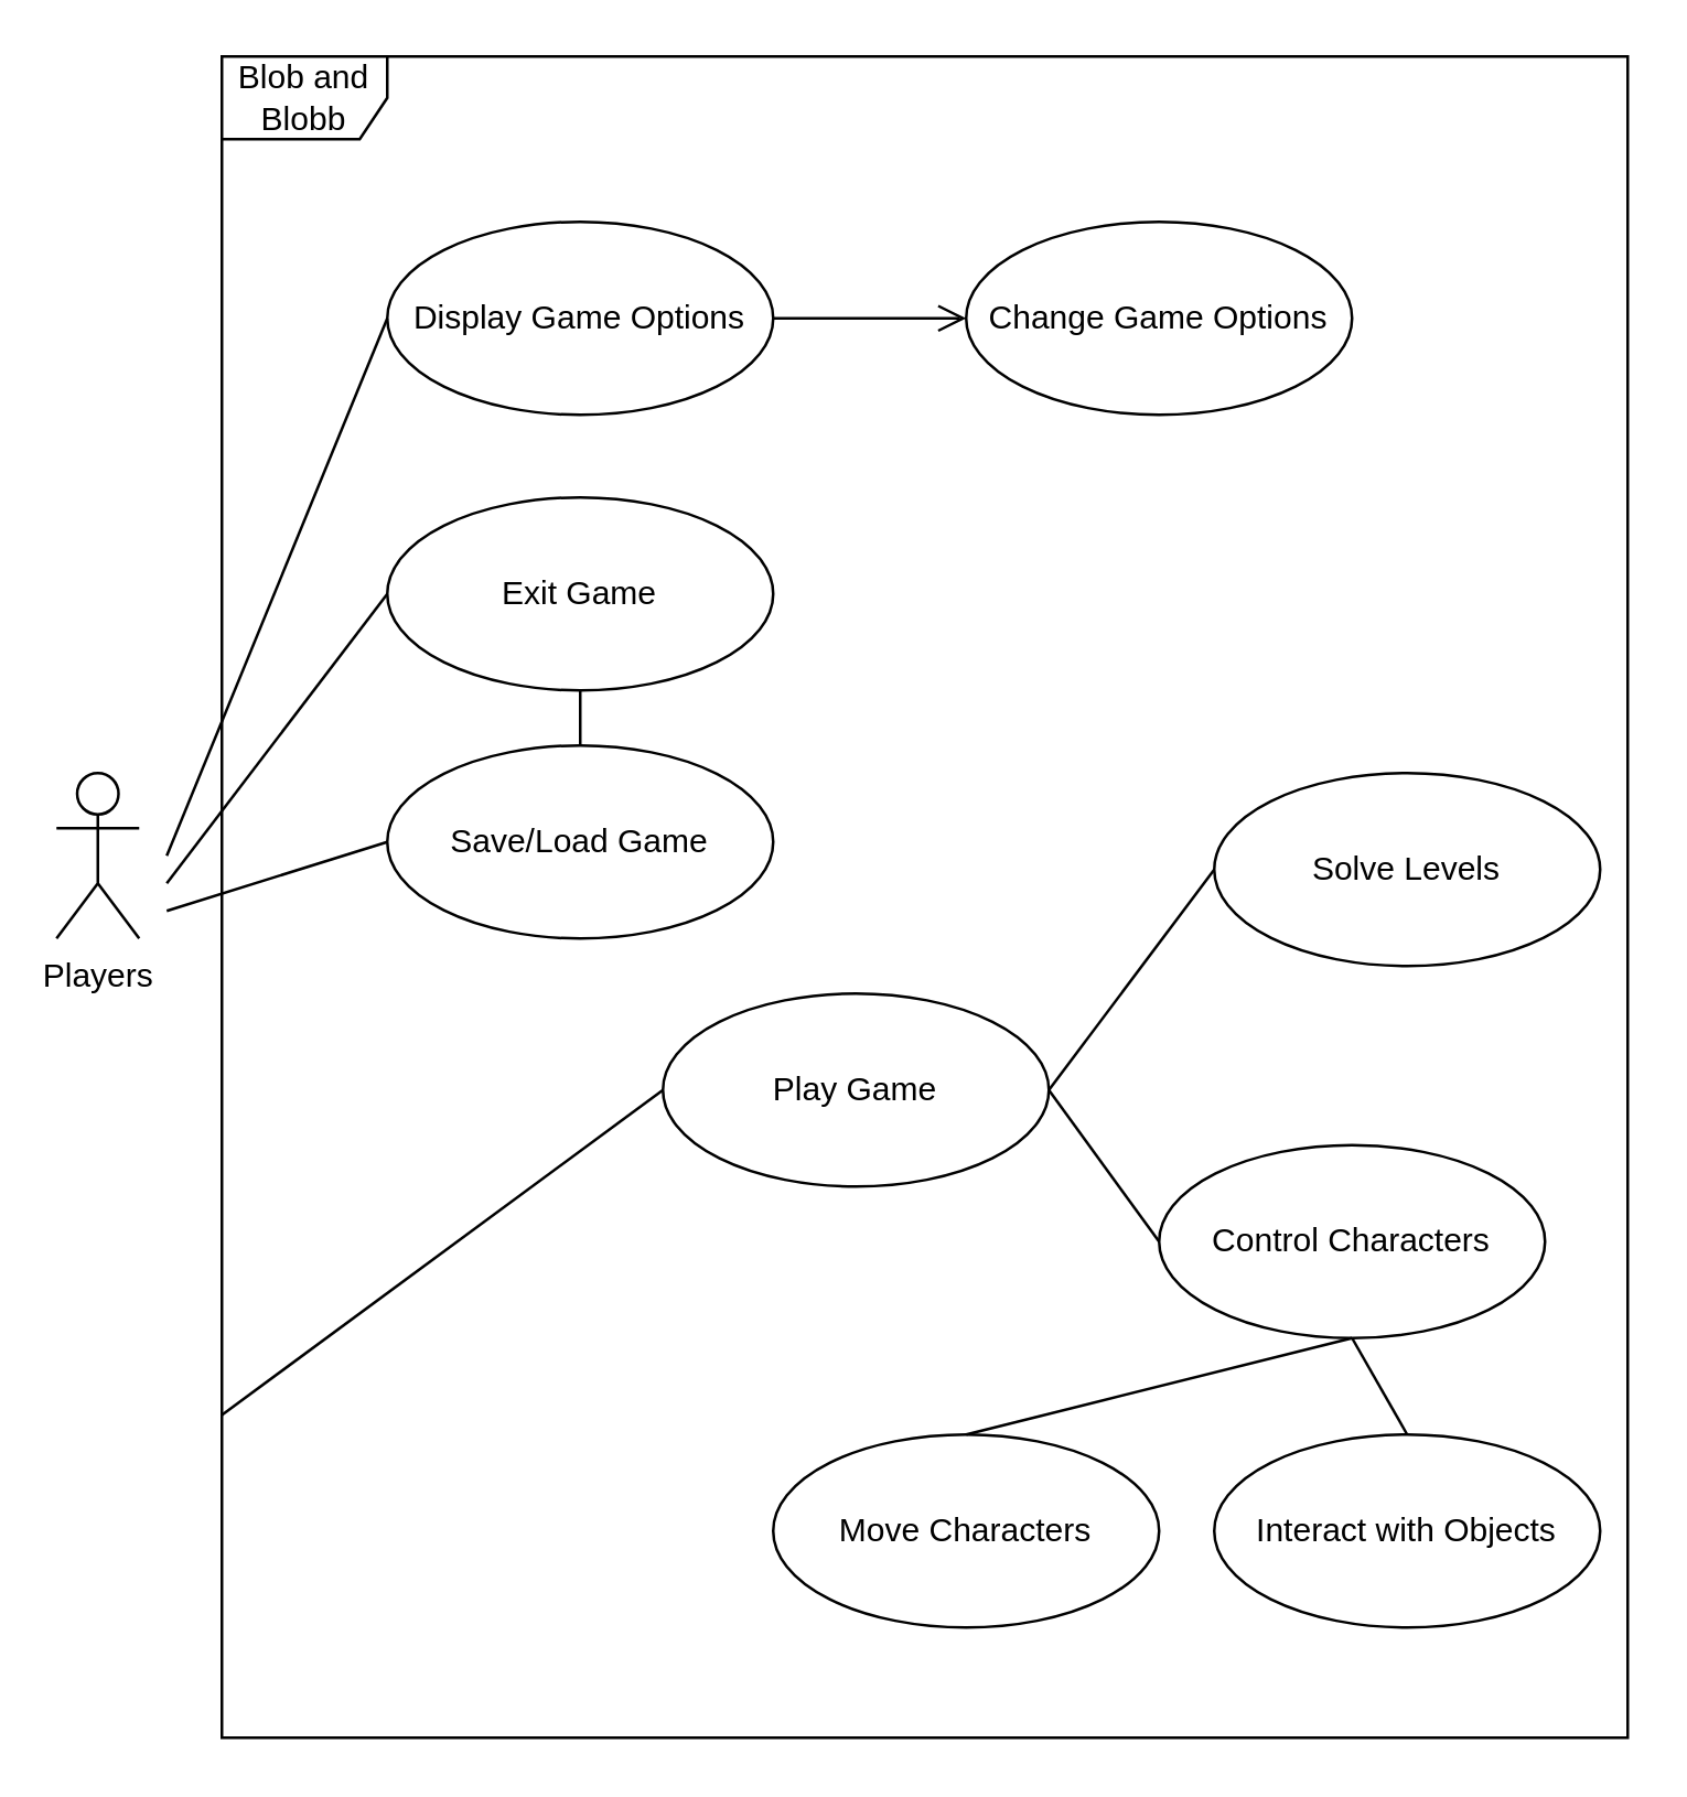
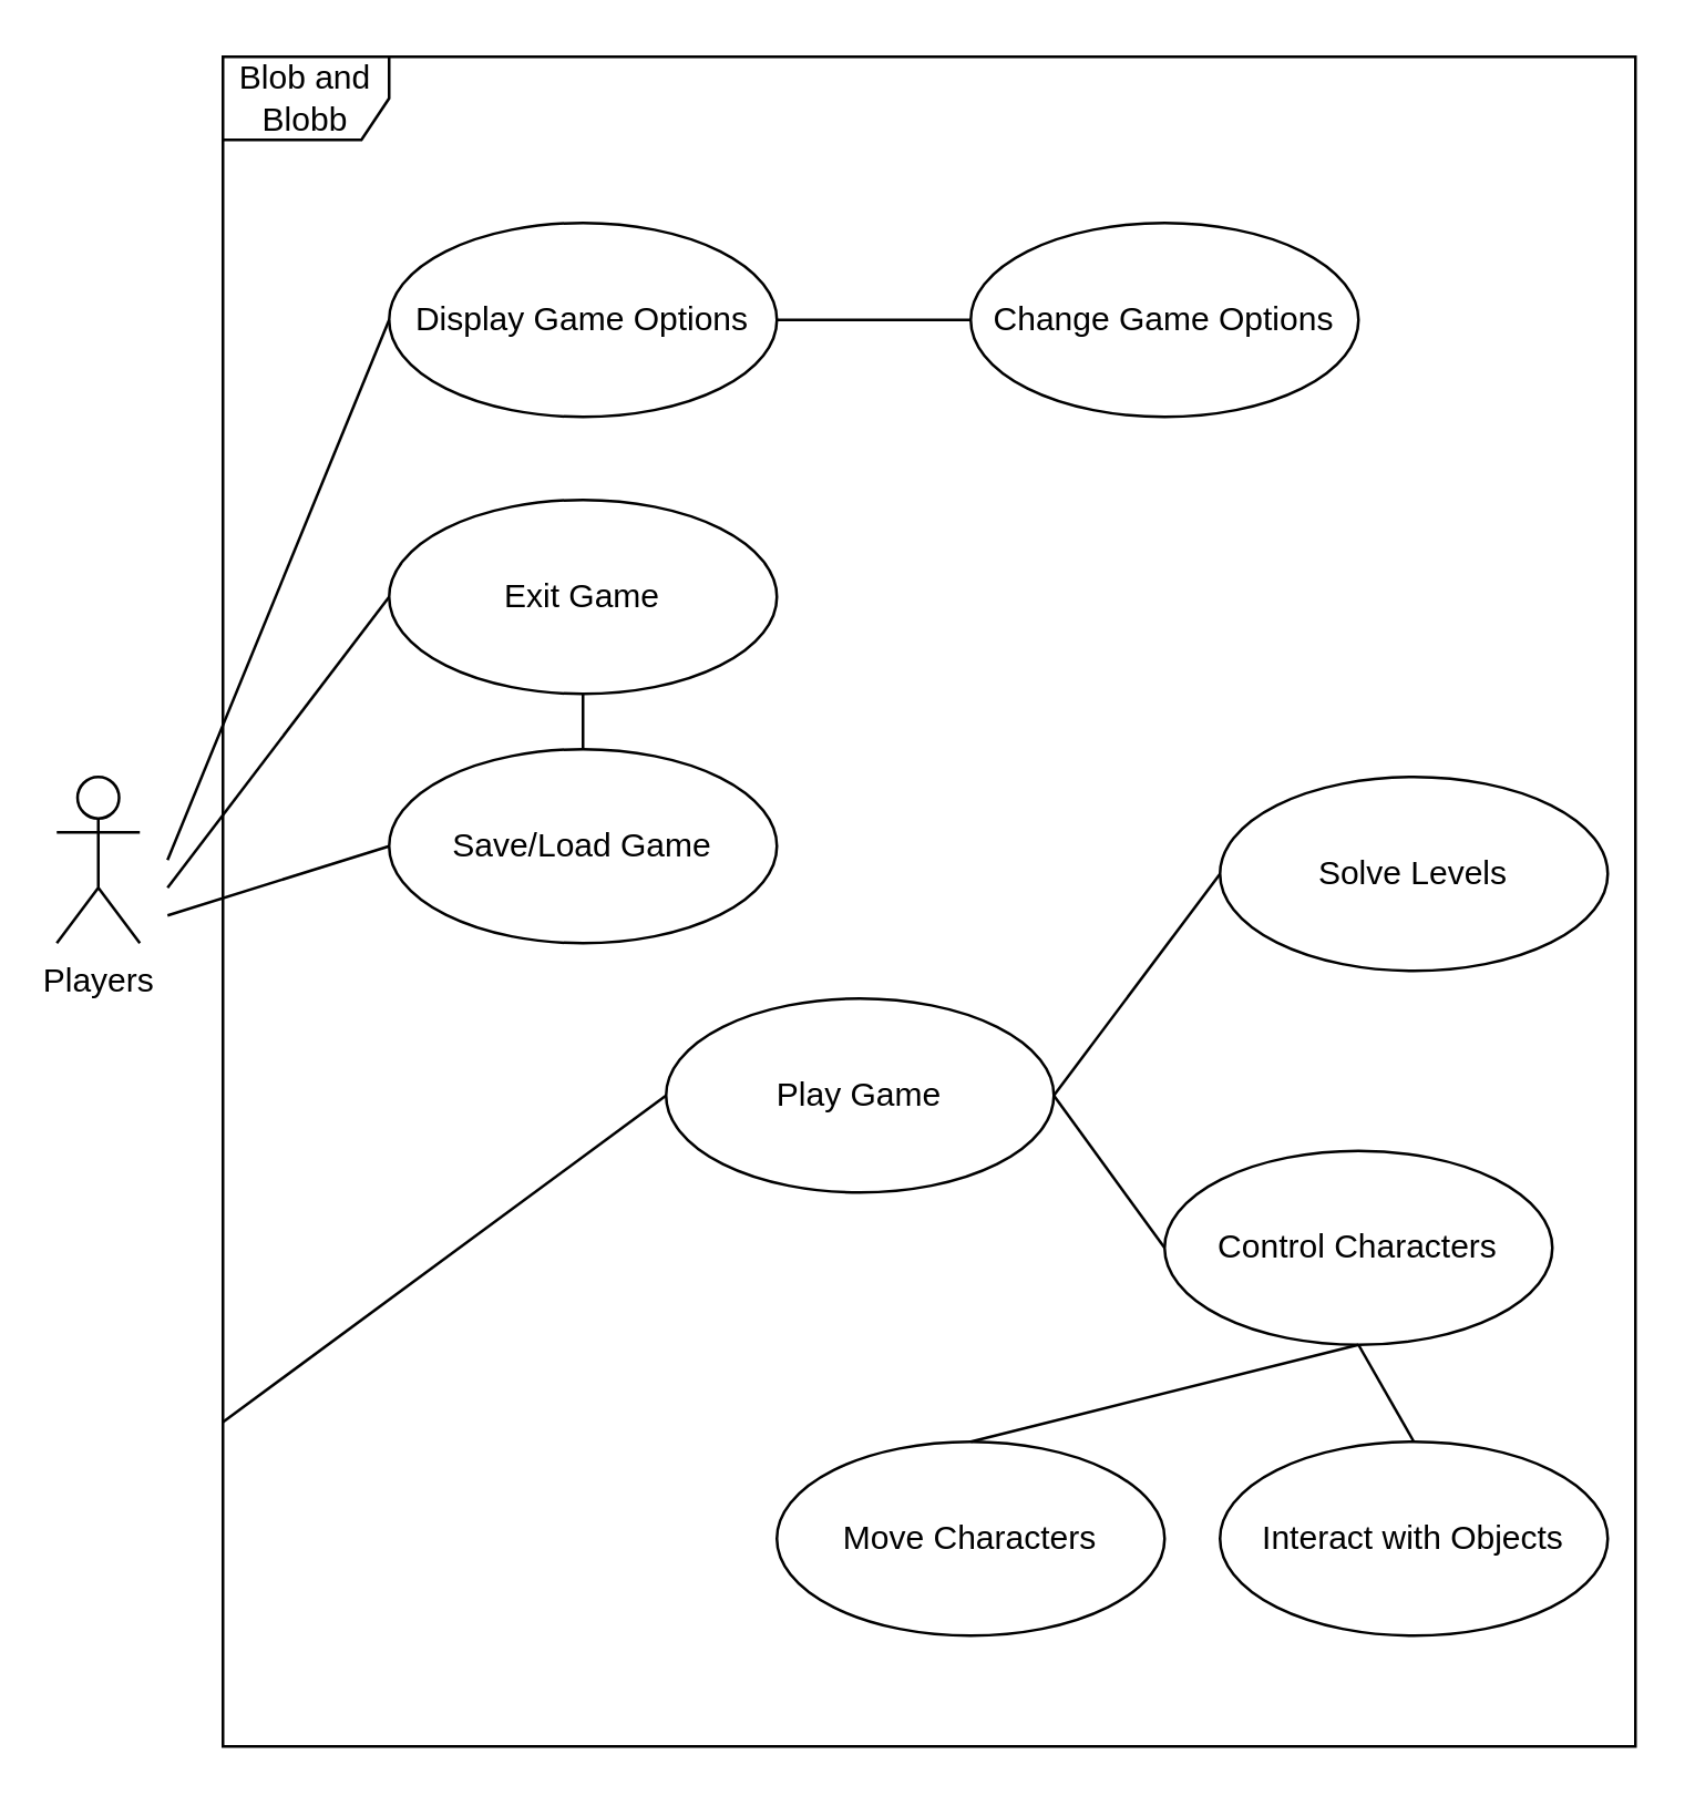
- <mxCell id="19" value="" style="endArrow=open;html=1;rounded=0;fontSize=12;startSize=8;endSize=8;curved=1;exitX=1;exitY=0.5;exitDx=0;exitDy=0;entryX=0;entryY=0.5;entryDx=0;entryDy=0;" edge="1" parent="1" source="4" target="5"><mxGeometry width="50" height="50" relative="1" as="geometry"><mxPoint x="310" y="270" as="sourcePoint" /><mxPoint x="360" y="220" as="targetPoint" /></mxGeometry></mxCell>
+ <mxCell id="19" value="" style="endArrow=none;html=1;rounded=0;fontSize=12;startSize=8;endSize=8;curved=1;exitX=1;exitY=0.5;exitDx=0;exitDy=0;entryX=0;entryY=0.5;entryDx=0;entryDy=0;" edge="1" parent="1" source="4" target="5"><mxGeometry width="50" height="50" relative="1" as="geometry"><mxPoint x="310" y="270" as="sourcePoint" /><mxPoint x="360" y="220" as="targetPoint" /></mxGeometry></mxCell>
